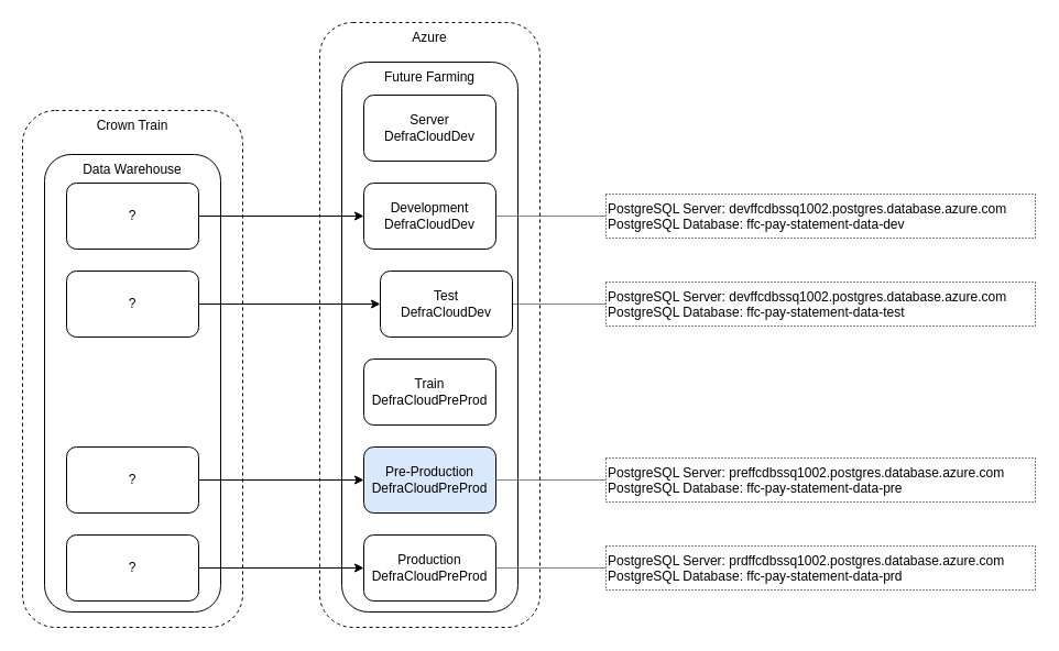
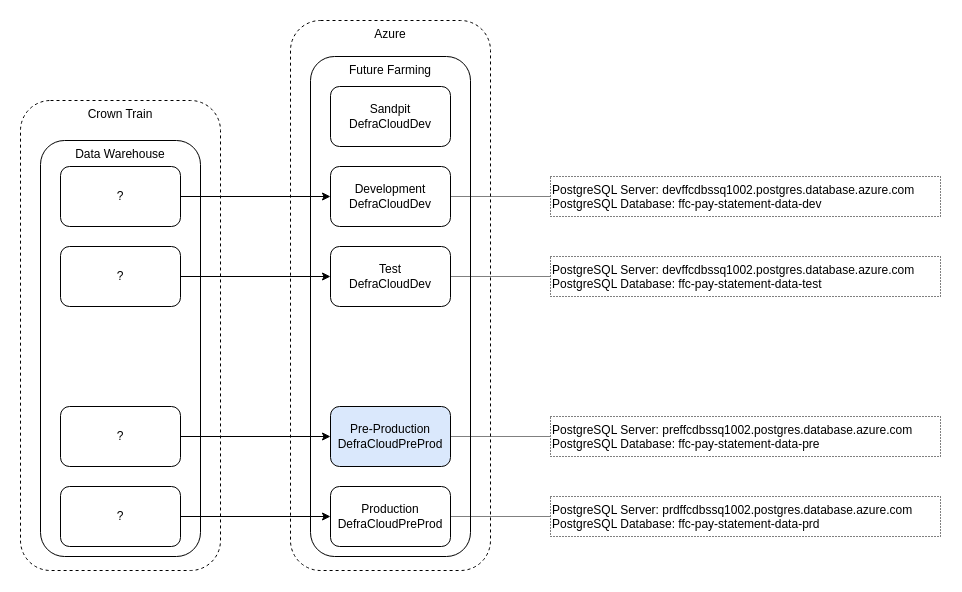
- <mxCell id="5" value="Server&lt;br&gt;DefraCloudDev" style="rounded=1;whiteSpace=wrap;html=1;" parent="1" vertex="1"><mxGeometry x="330" y="86" width="120" height="60" as="geometry" /></mxCell>
+ <mxCell id="5" value="Sandpit&lt;br&gt;DefraCloudDev" style="rounded=1;whiteSpace=wrap;html=1;" parent="1" vertex="1"><mxGeometry x="330" y="86" width="120" height="60" as="geometry" /></mxCell>
- <mxCell id="9" value="Test&lt;br&gt;DefraCloudDev" style="rounded=1;whiteSpace=wrap;html=1;" parent="1" vertex="1"><mxGeometry x="345" y="246" width="120" height="60" as="geometry" /></mxCell>
+ <mxCell id="9" value="Test&lt;br&gt;DefraCloudDev" style="rounded=1;whiteSpace=wrap;html=1;" parent="1" vertex="1"><mxGeometry x="330" y="246" width="120" height="60" as="geometry" /></mxCell>
- <mxCell id="10" value="Train&lt;br&gt;DefraCloudPreProd" style="rounded=1;whiteSpace=wrap;html=1;" parent="1" vertex="1"><mxGeometry x="330" y="326" width="120" height="60" as="geometry" /></mxCell>
